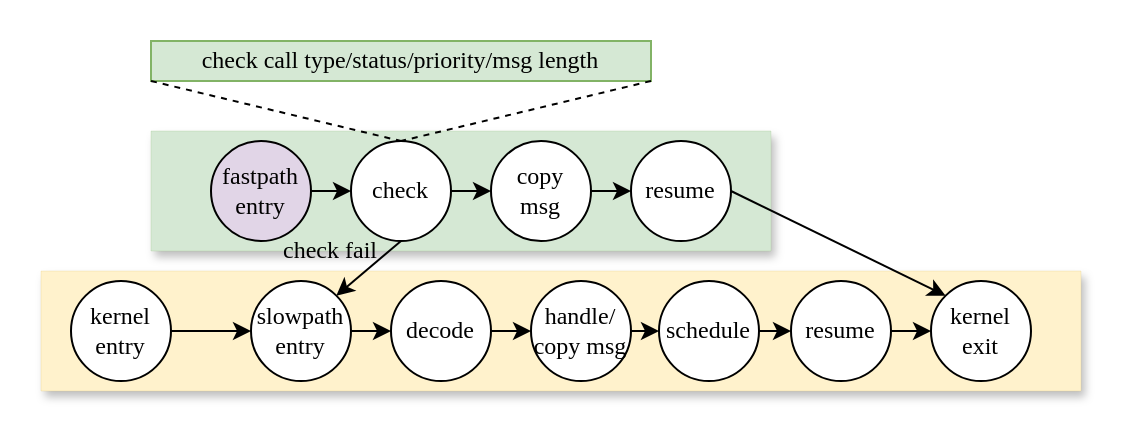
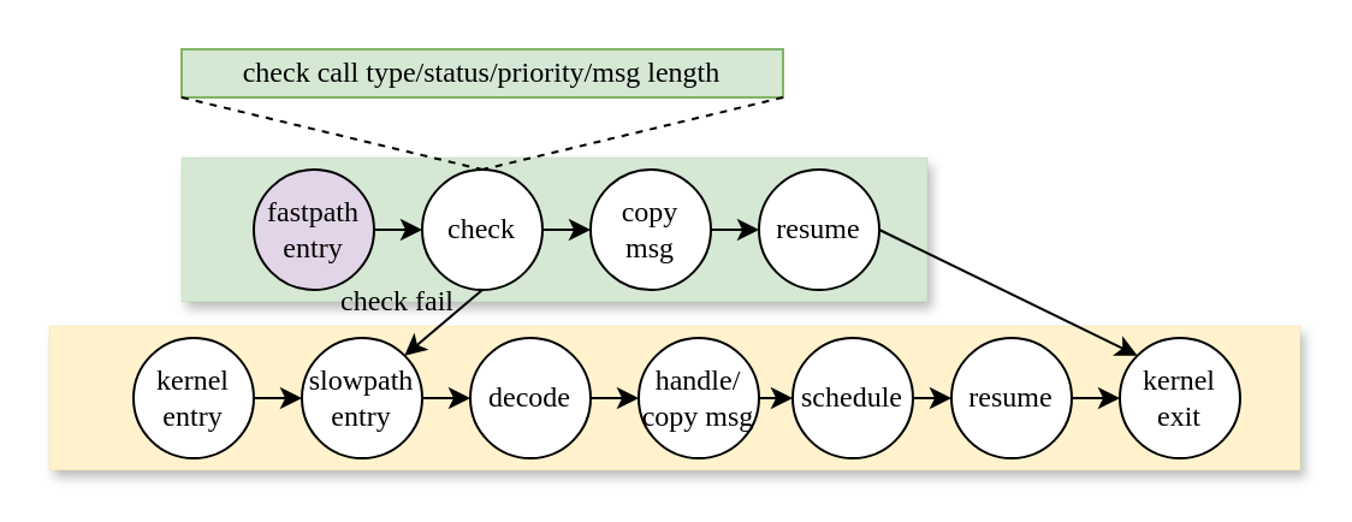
- <mxCell id="4" value="&lt;font face=&quot;Times New Roman&quot;&gt;kernel entry&lt;/font&gt;" style="ellipse;whiteSpace=wrap;html=1;aspect=fixed;" vertex="1" parent="1"><mxGeometry x="35" y="140" width="50" height="50" as="geometry" /></mxCell>
+ <mxCell id="4" value="&lt;font face=&quot;Times New Roman&quot;&gt;kernel entry&lt;/font&gt;" style="ellipse;whiteSpace=wrap;html=1;aspect=fixed;" vertex="1" parent="1"><mxGeometry x="55" y="140" width="50" height="50" as="geometry" /></mxCell>
